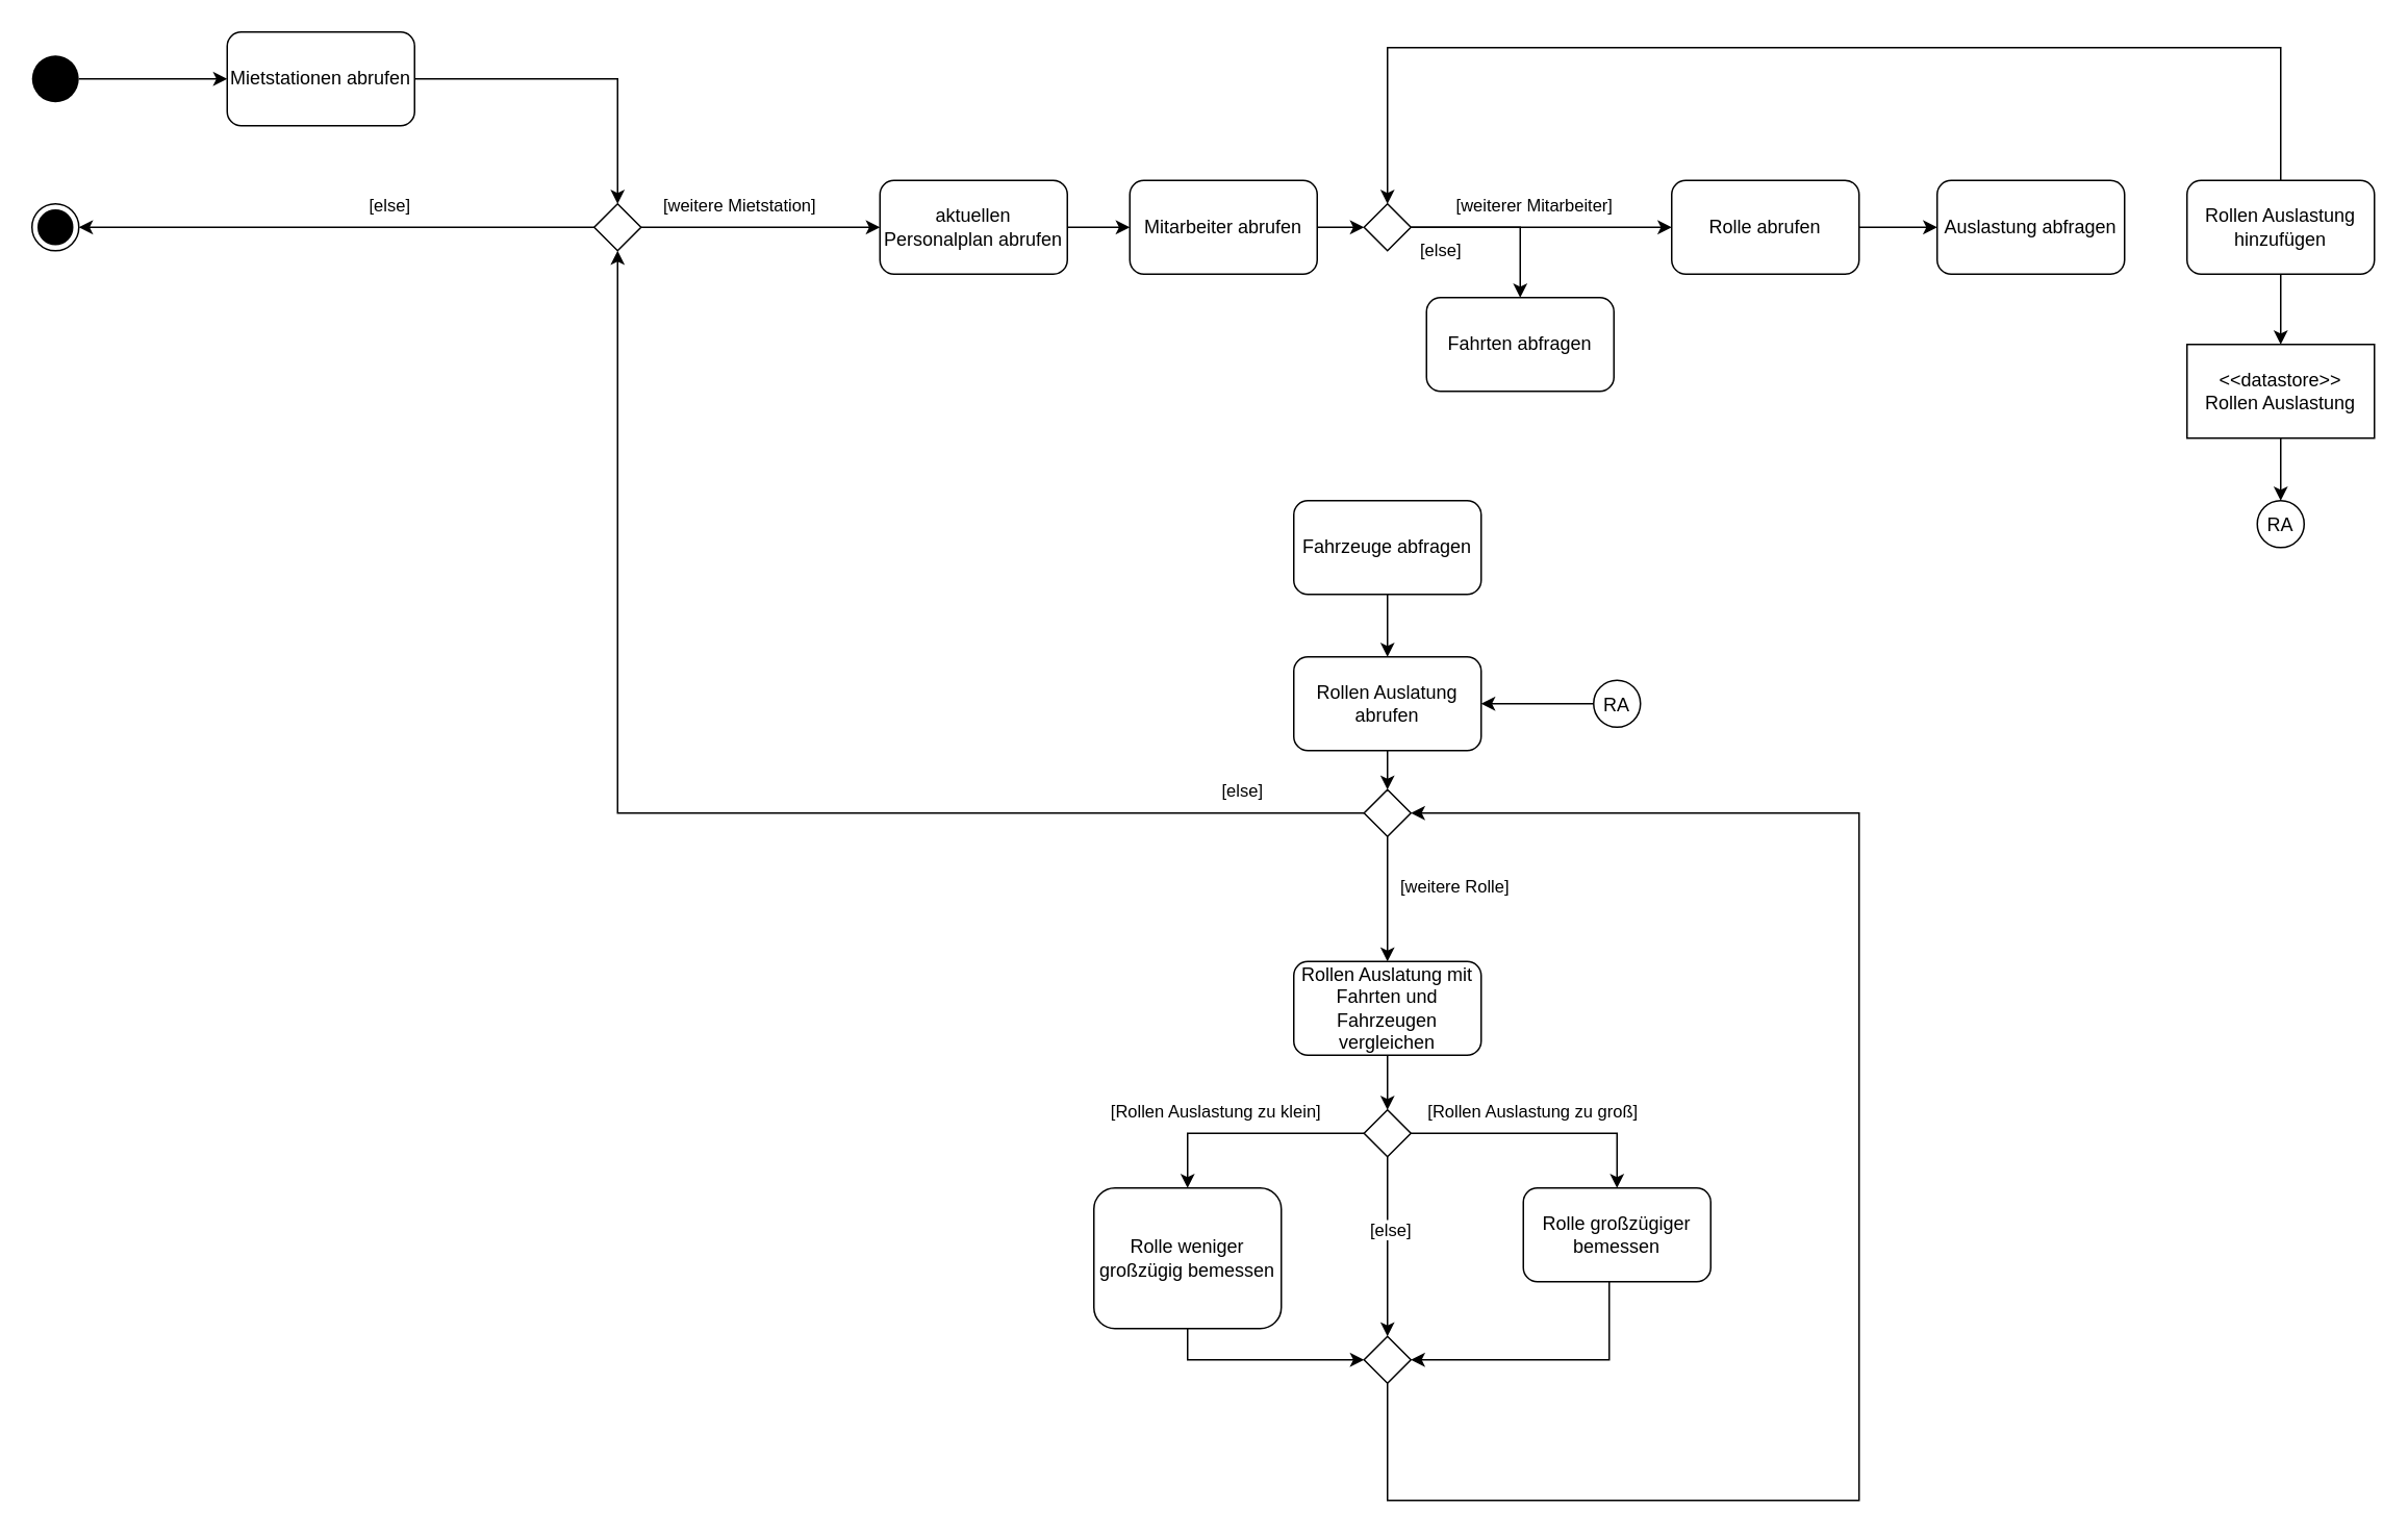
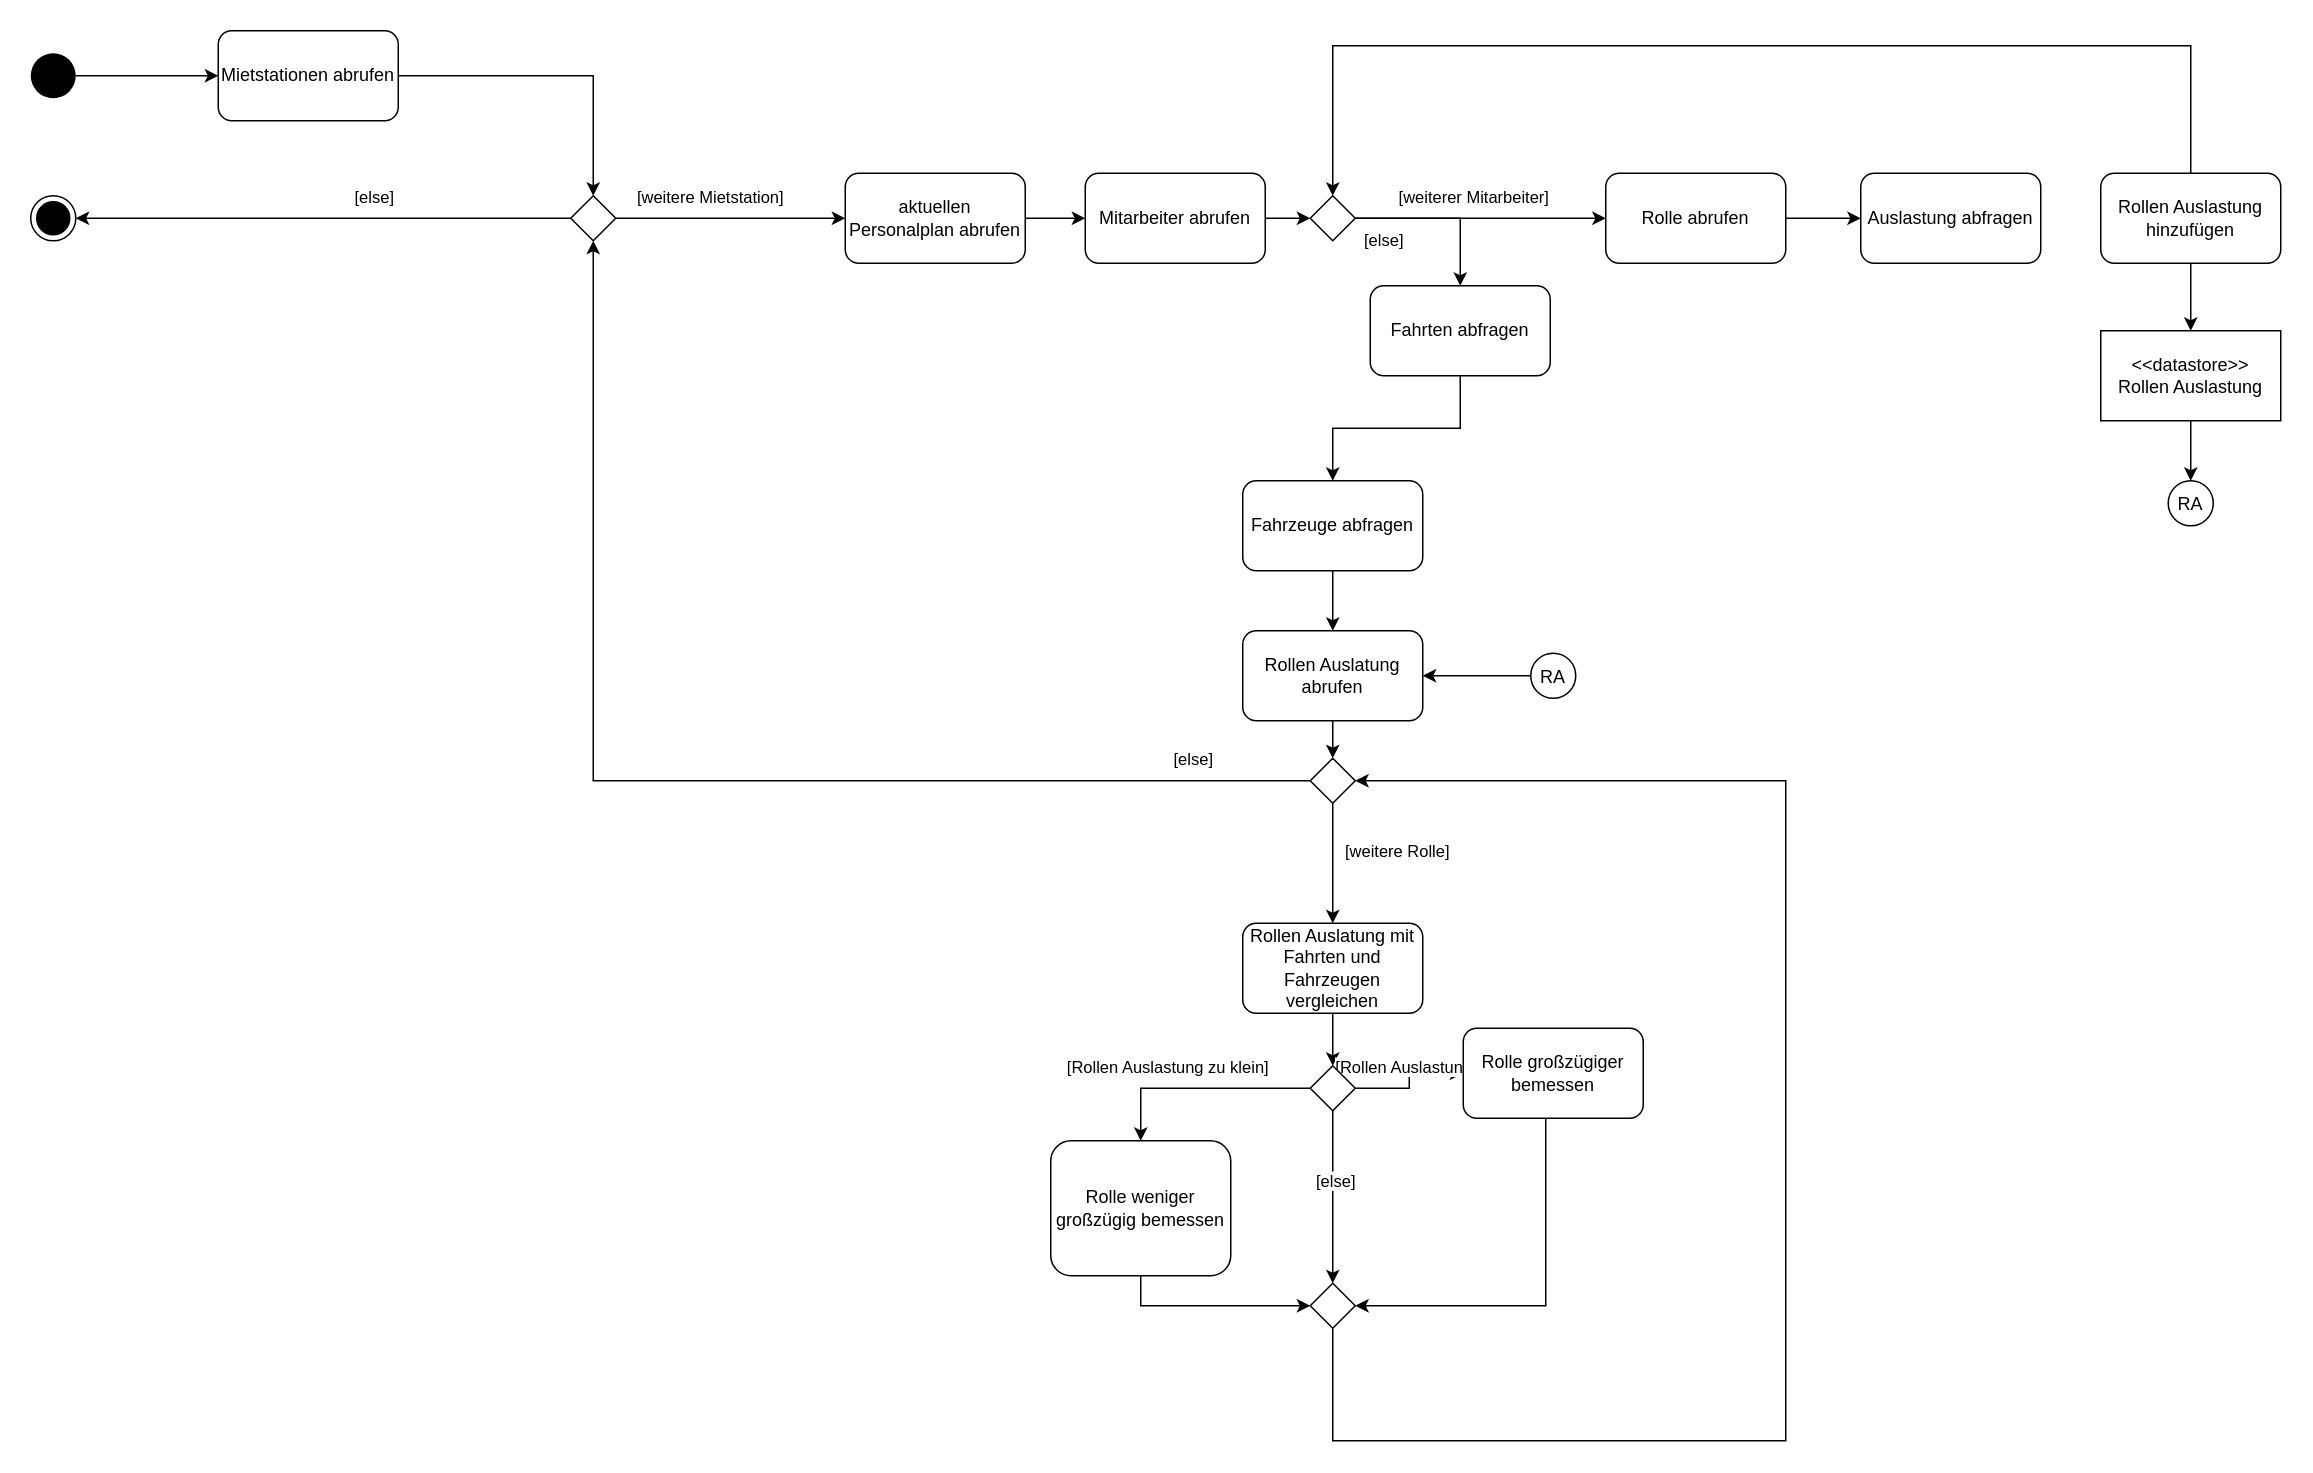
+ <mxCell id="41" style="edgeStyle=orthogonalEdgeStyle;rounded=0;html=1;entryX=0.5;entryY=0;entryDx=0;entryDy=0;" edge="1" parent="1" source="42" target="44"><mxGeometry relative="1" as="geometry" /></mxCell>
- <mxCell id="53" value="Rolle großzügiger bemessen" style="rounded=1;whiteSpace=wrap;html=1;" vertex="1" parent="1"><mxGeometry x="975" y="760" width="120" height="60" as="geometry" /></mxCell>
+ <mxCell id="53" value="Rolle großzügiger bemessen" style="rounded=1;whiteSpace=wrap;html=1;" vertex="1" parent="1"><mxGeometry x="975" y="685" width="120" height="60" as="geometry" /></mxCell>
